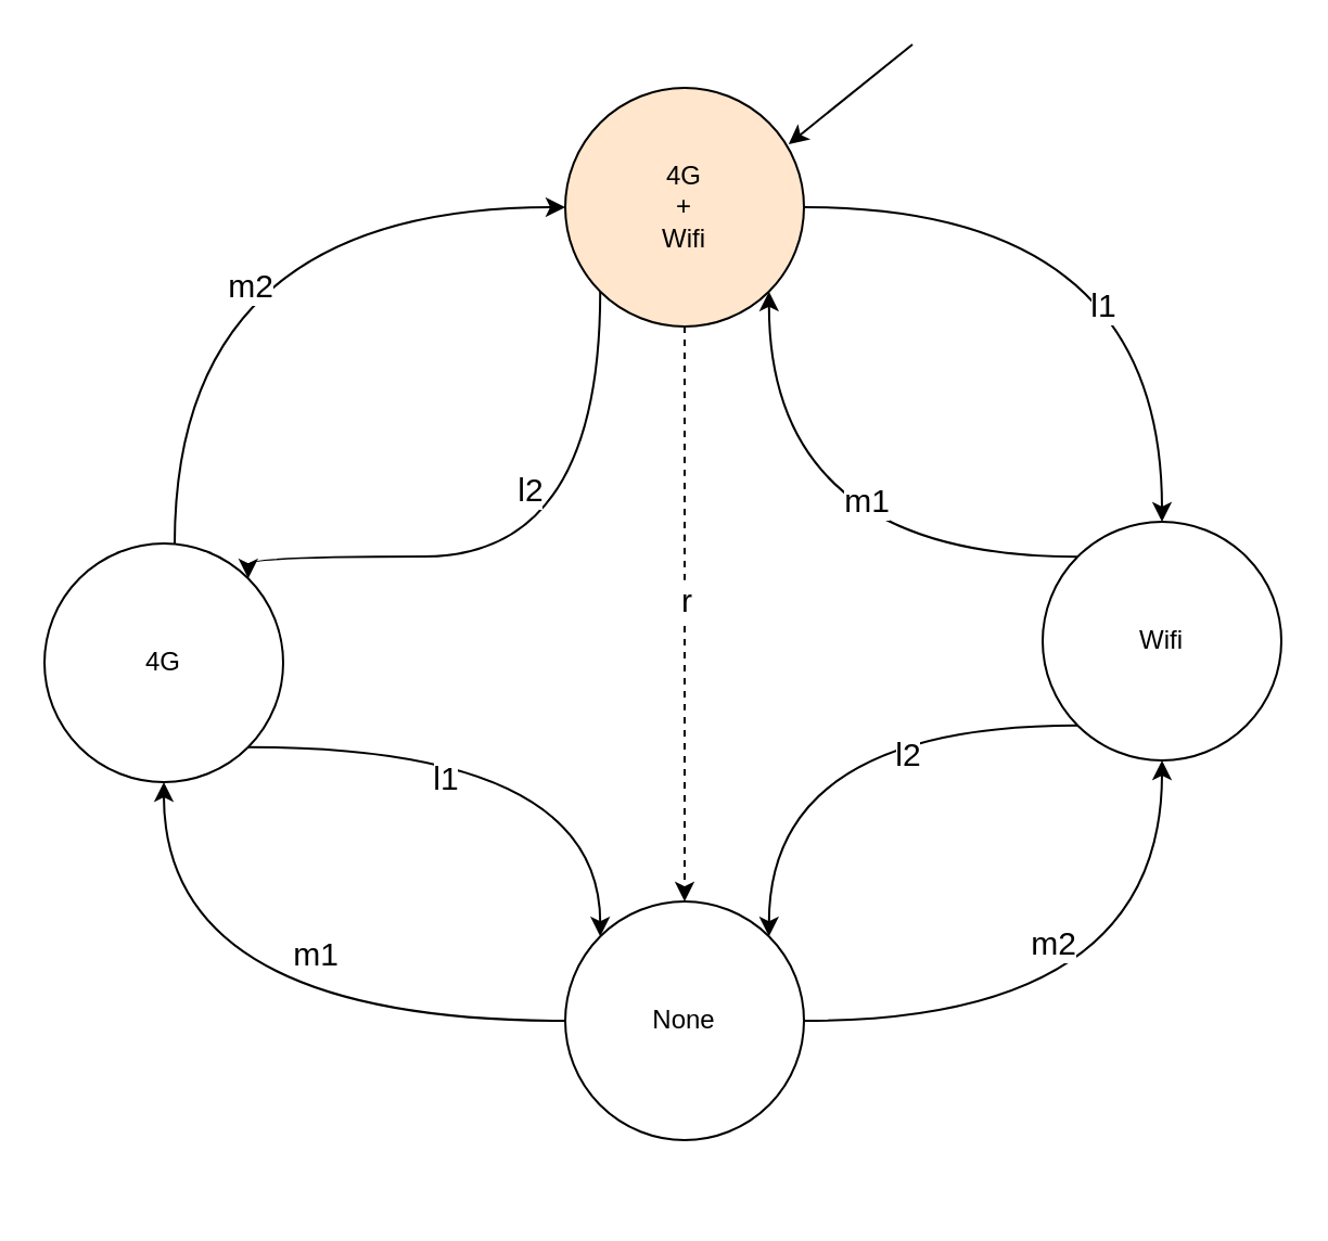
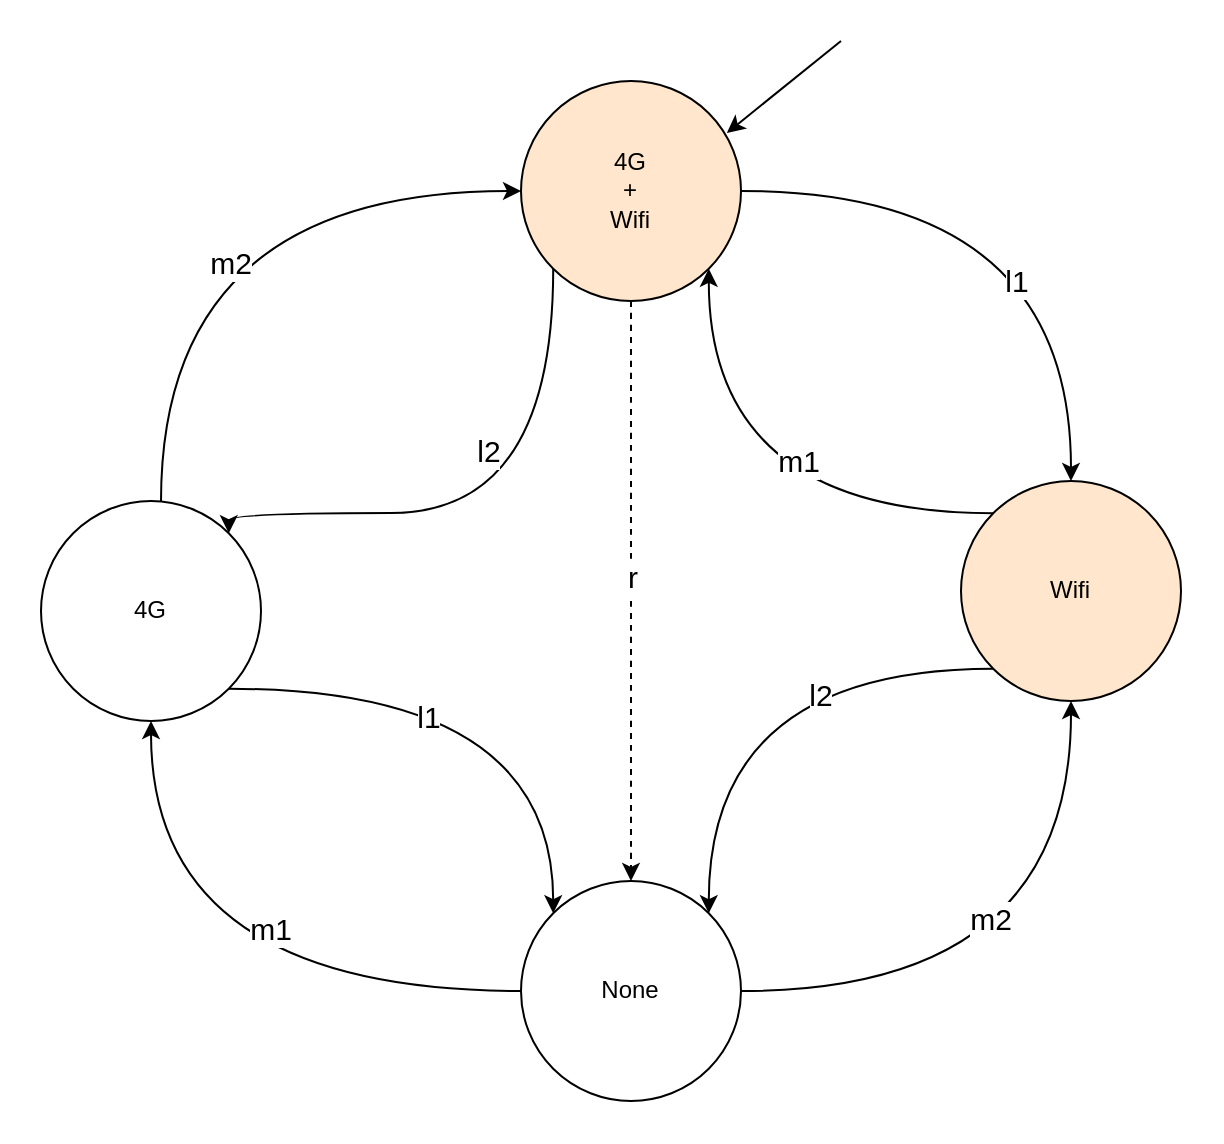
- <mxCell id="23" value="Wifi" style="ellipse;whiteSpace=wrap;html=1;aspect=fixed;" vertex="1" parent="1"><mxGeometry x="480" y="240" width="110" height="110" as="geometry" /></mxCell>
+ <mxCell id="23" value="Wifi" style="ellipse;whiteSpace=wrap;html=1;aspect=fixed;fillColor=#ffe6cc;" vertex="1" parent="1"><mxGeometry x="480" y="240" width="110" height="110" as="geometry" /></mxCell>
- <mxCell id="18" value="None" style="ellipse;whiteSpace=wrap;html=1;aspect=fixed;" vertex="1" parent="1"><mxGeometry x="260" y="415" width="110" height="110" as="geometry" /></mxCell>
+ <mxCell id="18" value="None" style="ellipse;whiteSpace=wrap;html=1;aspect=fixed;" vertex="1" parent="1"><mxGeometry x="260" y="440" width="110" height="110" as="geometry" /></mxCell>
